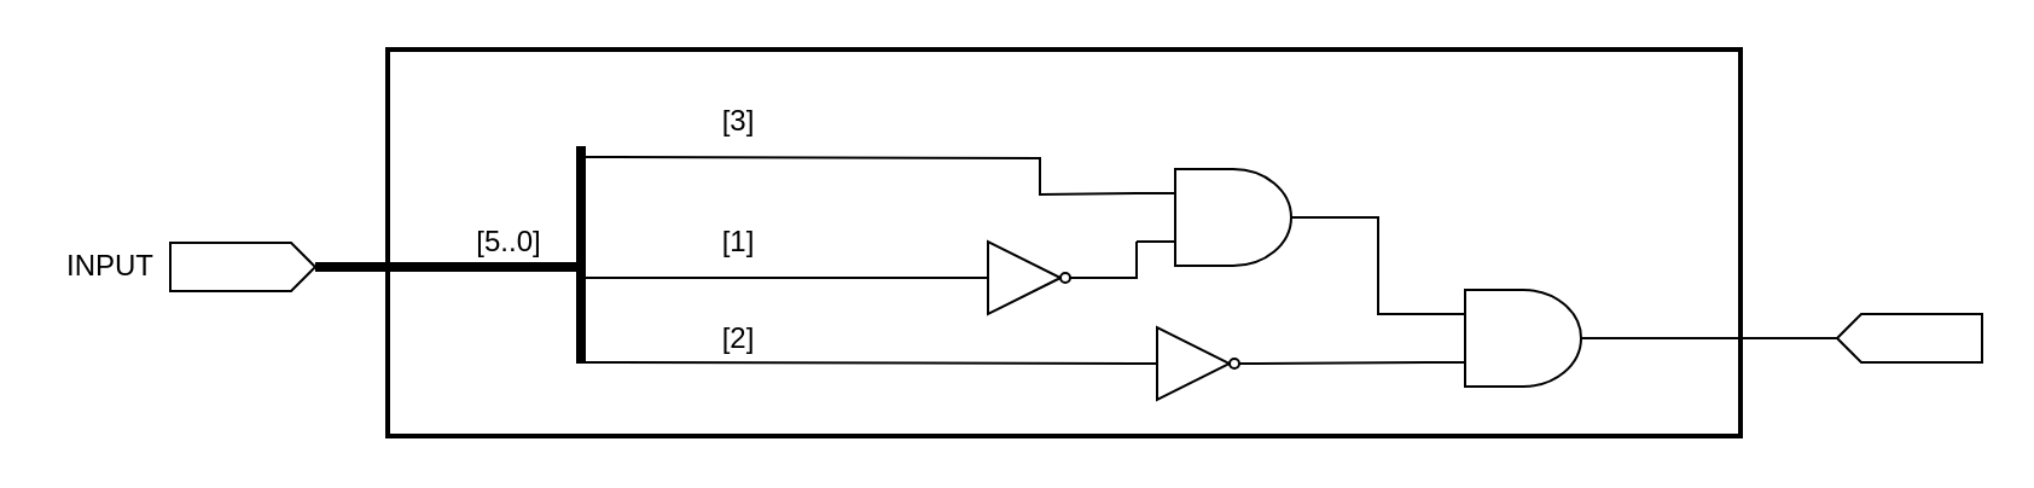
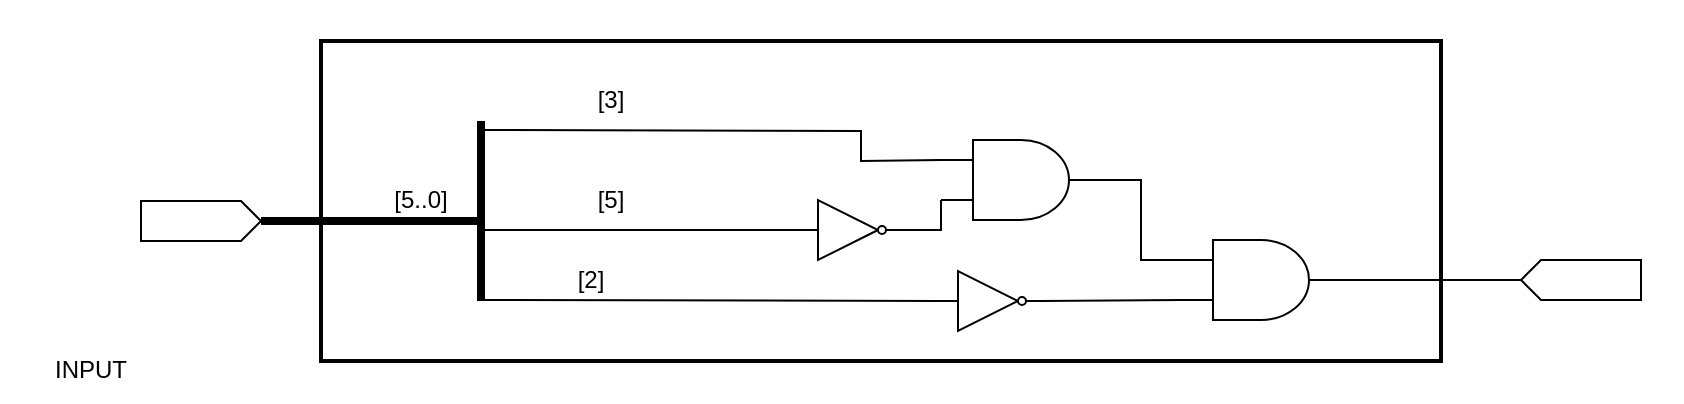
- <mxCell id="19" value="[1]" style="text;html=1;align=center;verticalAlign=middle;resizable=0;points=[];autosize=1;strokeColor=none;" parent="1" vertex="1"><mxGeometry x="290" y="89.5" width="30" height="20" as="geometry" /></mxCell>
+ <mxCell id="19" value="[5]" style="text;html=1;align=center;verticalAlign=middle;resizable=0;points=[];autosize=1;strokeColor=none;" parent="1" vertex="1"><mxGeometry x="290" y="89.5" width="30" height="20" as="geometry" /></mxCell>
- <mxCell id="16" value="INPUT" style="text;html=1;align=center;verticalAlign=middle;resizable=0;points=[];autosize=1;strokeColor=none;" parent="1" vertex="1"><mxGeometry x="20" y="100" width="50" height="20" as="geometry" /></mxCell>
+ <mxCell id="16" value="INPUT" style="text;html=1;align=center;verticalAlign=middle;resizable=0;points=[];autosize=1;strokeColor=none;" parent="1" vertex="1"><mxGeometry x="20" y="175" width="50" height="20" as="geometry" /></mxCell>
- <mxCell id="20" value="[2]" style="text;html=1;align=center;verticalAlign=middle;resizable=0;points=[];autosize=1;strokeColor=none;" parent="1" vertex="1"><mxGeometry x="290" y="129.5" width="30" height="20" as="geometry" /></mxCell>
+ <mxCell id="20" value="[2]" style="text;html=1;align=center;verticalAlign=middle;resizable=0;points=[];autosize=1;strokeColor=none;" parent="1" vertex="1"><mxGeometry x="280" y="129.5" width="30" height="20" as="geometry" /></mxCell>
